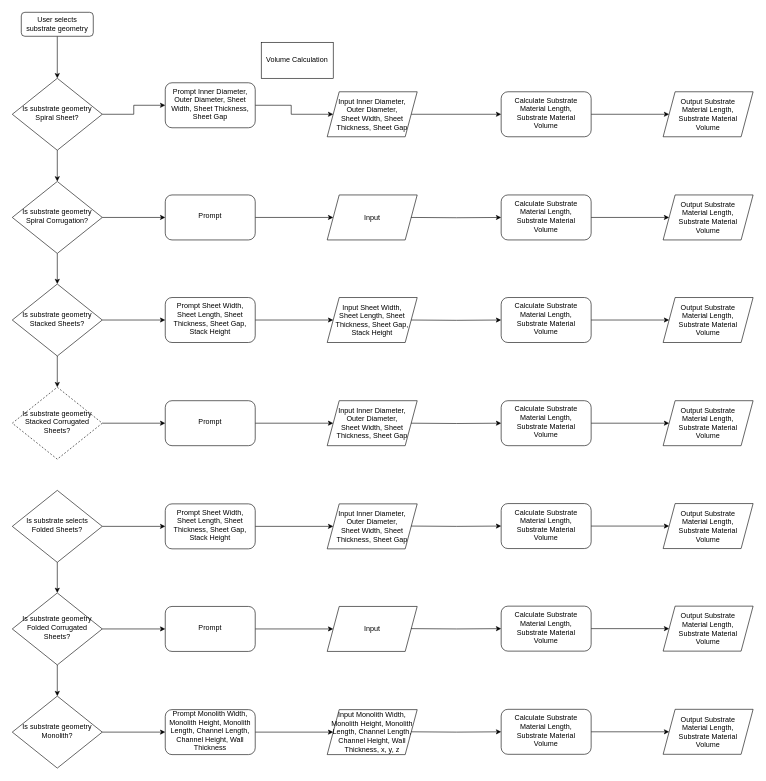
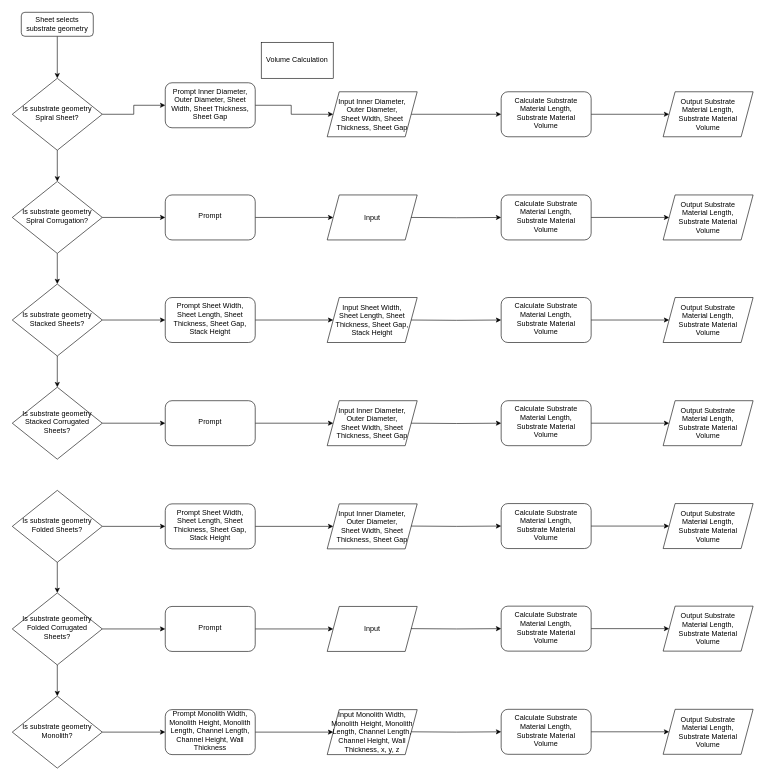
- <mxCell id="3" value="User selects substrate geometry" style="rounded=1;whiteSpace=wrap;html=1;fontSize=12;glass=0;strokeWidth=1;shadow=0;" parent="1" vertex="1"><mxGeometry x="35" y="20" width="120" height="40" as="geometry" /></mxCell>
+ <mxCell id="3" value="Sheet selects substrate geometry" style="rounded=1;whiteSpace=wrap;html=1;fontSize=12;glass=0;strokeWidth=1;shadow=0;" parent="1" vertex="1"><mxGeometry x="35" y="20" width="120" height="40" as="geometry" /></mxCell>
- <mxCell id="14" value="Is substrate geometry&lt;br&gt;Stacked Corrugated Sheets?" style="rhombus;whiteSpace=wrap;html=1;shadow=0;fontFamily=Helvetica;fontSize=12;align=center;strokeWidth=1;spacing=6;spacingTop=-4;aspect=fixed;dashed=1;" parent="1" vertex="1"><mxGeometry x="20" y="645" width="150" height="120" as="geometry" /></mxCell>
+ <mxCell id="14" value="Is substrate geometry&lt;br&gt;Stacked Corrugated Sheets?" style="rhombus;whiteSpace=wrap;html=1;shadow=0;fontFamily=Helvetica;fontSize=12;align=center;strokeWidth=1;spacing=6;spacingTop=-4;aspect=fixed;" parent="1" vertex="1"><mxGeometry x="20" y="645" width="150" height="120" as="geometry" /></mxCell>
- <mxCell id="17" value="Is substrate selects Folded Sheets?" style="rhombus;whiteSpace=wrap;html=1;shadow=0;fontFamily=Helvetica;fontSize=12;align=center;strokeWidth=1;spacing=6;spacingTop=-4;aspect=fixed;" parent="1" vertex="1"><mxGeometry x="20" y="817" width="150" height="120" as="geometry" /></mxCell>
+ <mxCell id="17" value="Is substrate geometry Folded Sheets?" style="rhombus;whiteSpace=wrap;html=1;shadow=0;fontFamily=Helvetica;fontSize=12;align=center;strokeWidth=1;spacing=6;spacingTop=-4;aspect=fixed;" parent="1" vertex="1"><mxGeometry x="20" y="817" width="150" height="120" as="geometry" /></mxCell>
